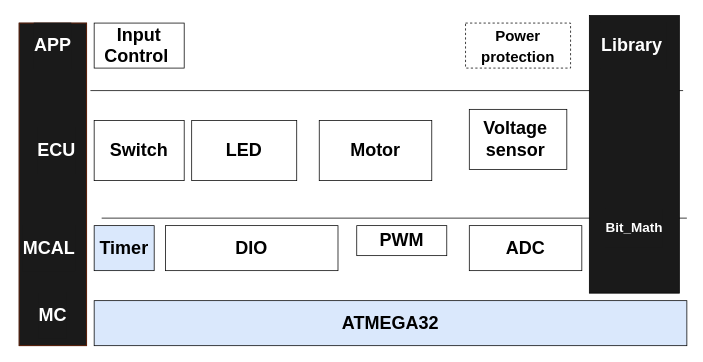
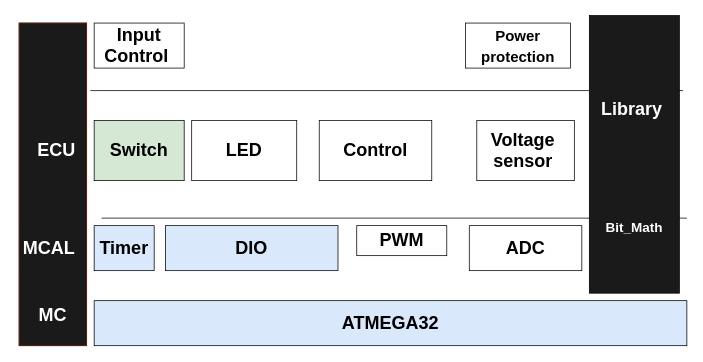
- <mxCell id="18" value="&lt;h1&gt;APP&lt;/h1&gt;" style="text;html=1;align=center;verticalAlign=middle;whiteSpace=wrap;rounded=0;fillColor=none;labelBackgroundColor=#1A1A1A;fontColor=#FFFFFF;" parent="1" vertex="1"><mxGeometry x="25" y="30" width="90" height="60" as="geometry" /></mxCell>
- <mxCell id="11" value="&lt;h1&gt;&lt;font style=&quot;font-size: 20px&quot;&gt;Power protection&lt;/font&gt;&lt;/h1&gt;" style="rounded=0;whiteSpace=wrap;html=1;dashed=1;" parent="1" vertex="1"><mxGeometry x="620" y="30" width="140" height="60" as="geometry" /></mxCell>
+ <mxCell id="11" value="&lt;h1&gt;&lt;font style=&quot;font-size: 20px&quot;&gt;Power protection&lt;/font&gt;&lt;/h1&gt;" style="rounded=0;whiteSpace=wrap;html=1;" parent="1" vertex="1"><mxGeometry x="620" y="30" width="140" height="60" as="geometry" /></mxCell>
- <mxCell id="25" value="&lt;h1&gt;Library&amp;nbsp;&lt;/h1&gt;" style="text;html=1;strokeColor=none;fillColor=none;align=center;verticalAlign=middle;whiteSpace=wrap;rounded=0;fontColor=#FFFFFF;labelBackgroundColor=#1A1A1A;" vertex="1" parent="1"><mxGeometry x="795" y="25" width="100" height="70" as="geometry" /></mxCell>
+ <mxCell id="25" value="&lt;h1&gt;Library&amp;nbsp;&lt;/h1&gt;" style="text;html=1;strokeColor=none;fillColor=none;align=center;verticalAlign=middle;whiteSpace=wrap;rounded=0;fontColor=#FFFFFF;labelBackgroundColor=#1A1A1A;" vertex="1" parent="1"><mxGeometry x="795" y="110" width="100" height="70" as="geometry" /></mxCell>
- <mxCell id="8" value="&lt;h1&gt;Voltage&amp;nbsp; sensor&amp;nbsp;&lt;/h1&gt;" style="rounded=0;whiteSpace=wrap;html=1;" parent="1" vertex="1"><mxGeometry x="625" y="145" width="130" height="80" as="geometry" /></mxCell>
+ <mxCell id="8" value="&lt;h1&gt;Voltage&amp;nbsp; sensor&amp;nbsp;&lt;/h1&gt;" style="rounded=0;whiteSpace=wrap;html=1;" parent="1" vertex="1"><mxGeometry x="635" y="160" width="130" height="80" as="geometry" /></mxCell>
- <mxCell id="5" value="&lt;h1&gt;Switch&lt;/h1&gt;" style="rounded=0;whiteSpace=wrap;html=1;" parent="1" vertex="1"><mxGeometry x="125" y="160" width="120" height="80" as="geometry" /></mxCell>
+ <mxCell id="5" value="&lt;h1&gt;Switch&lt;/h1&gt;" style="rounded=0;whiteSpace=wrap;html=1;fillColor=#d5e8d4;" parent="1" vertex="1"><mxGeometry x="125" y="160" width="120" height="80" as="geometry" /></mxCell>
- <mxCell id="6" value="&lt;h1&gt;Motor&lt;/h1&gt;" style="rounded=0;whiteSpace=wrap;html=1;" parent="1" vertex="1"><mxGeometry x="425" y="160" width="150" height="80" as="geometry" /></mxCell>
+ <mxCell id="6" value="&lt;h1&gt;Control&lt;/h1&gt;" style="rounded=0;whiteSpace=wrap;html=1;" parent="1" vertex="1"><mxGeometry x="425" y="160" width="150" height="80" as="geometry" /></mxCell>
- <mxCell id="2" value="&lt;h1&gt;DIO&lt;/h1&gt;" style="rounded=0;whiteSpace=wrap;html=1;" parent="1" vertex="1"><mxGeometry x="220" y="300" width="230" height="60" as="geometry" /></mxCell>
+ <mxCell id="2" value="&lt;h1&gt;DIO&lt;/h1&gt;" style="rounded=0;whiteSpace=wrap;html=1;fillColor=#dae8fc;" parent="1" vertex="1"><mxGeometry x="220" y="300" width="230" height="60" as="geometry" /></mxCell>
